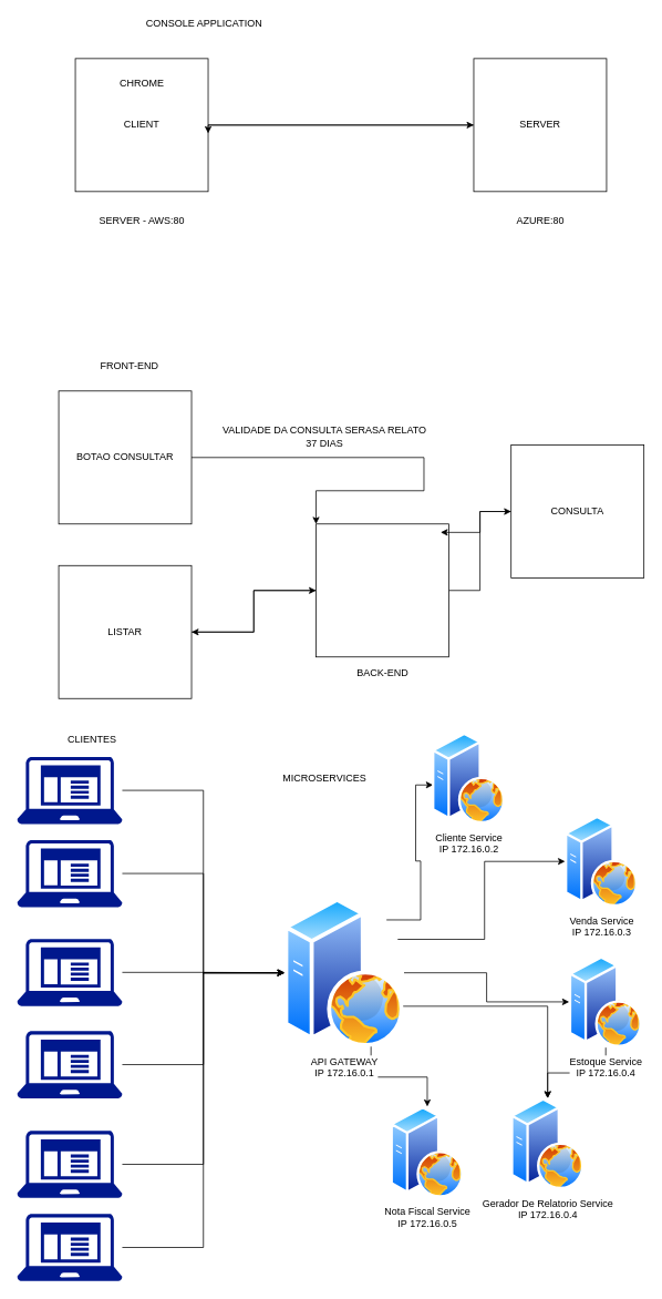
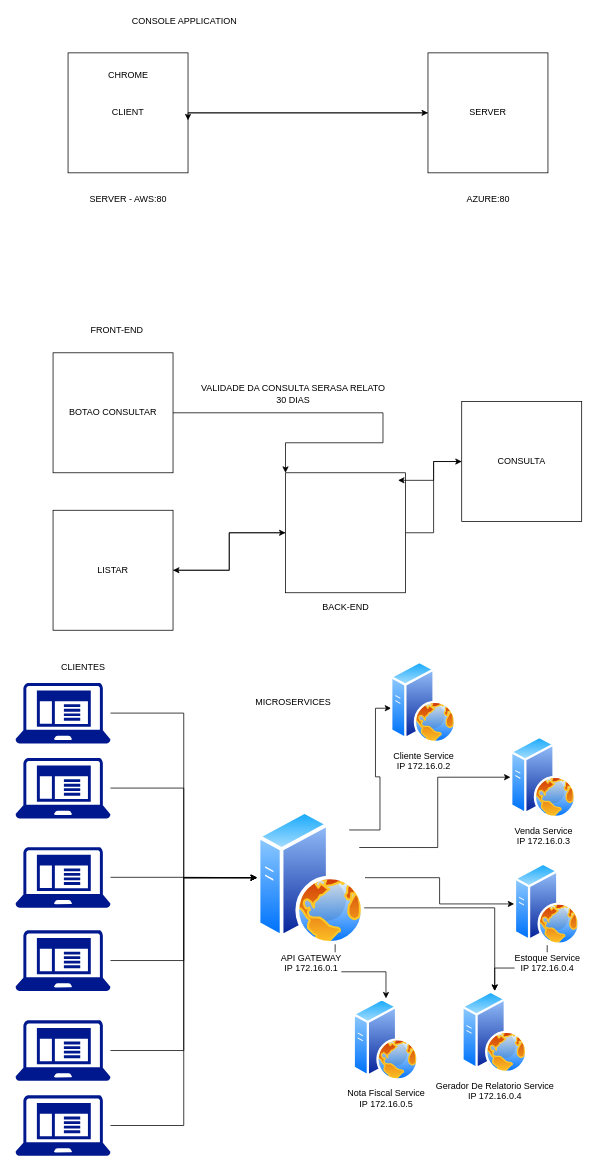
- <mxCell id="19" value="&lt;div&gt;VALIDADE DA CONSULTA SERASA RELATO&lt;/div&gt;&lt;div&gt;37 DIAS&lt;br&gt;&lt;/div&gt;" style="text;html=1;align=center;verticalAlign=middle;resizable=0;points=[];autosize=1;strokeColor=none;" parent="1" vertex="1"><mxGeometry x="260" y="510" width="260" height="30" as="geometry" /></mxCell>
+ <mxCell id="19" value="&lt;div&gt;VALIDADE DA CONSULTA SERASA RELATO&lt;/div&gt;&lt;div&gt;30 DIAS&lt;br&gt;&lt;/div&gt;" style="text;html=1;align=center;verticalAlign=middle;resizable=0;points=[];autosize=1;strokeColor=none;" parent="1" vertex="1"><mxGeometry x="260" y="510" width="260" height="30" as="geometry" /></mxCell>
